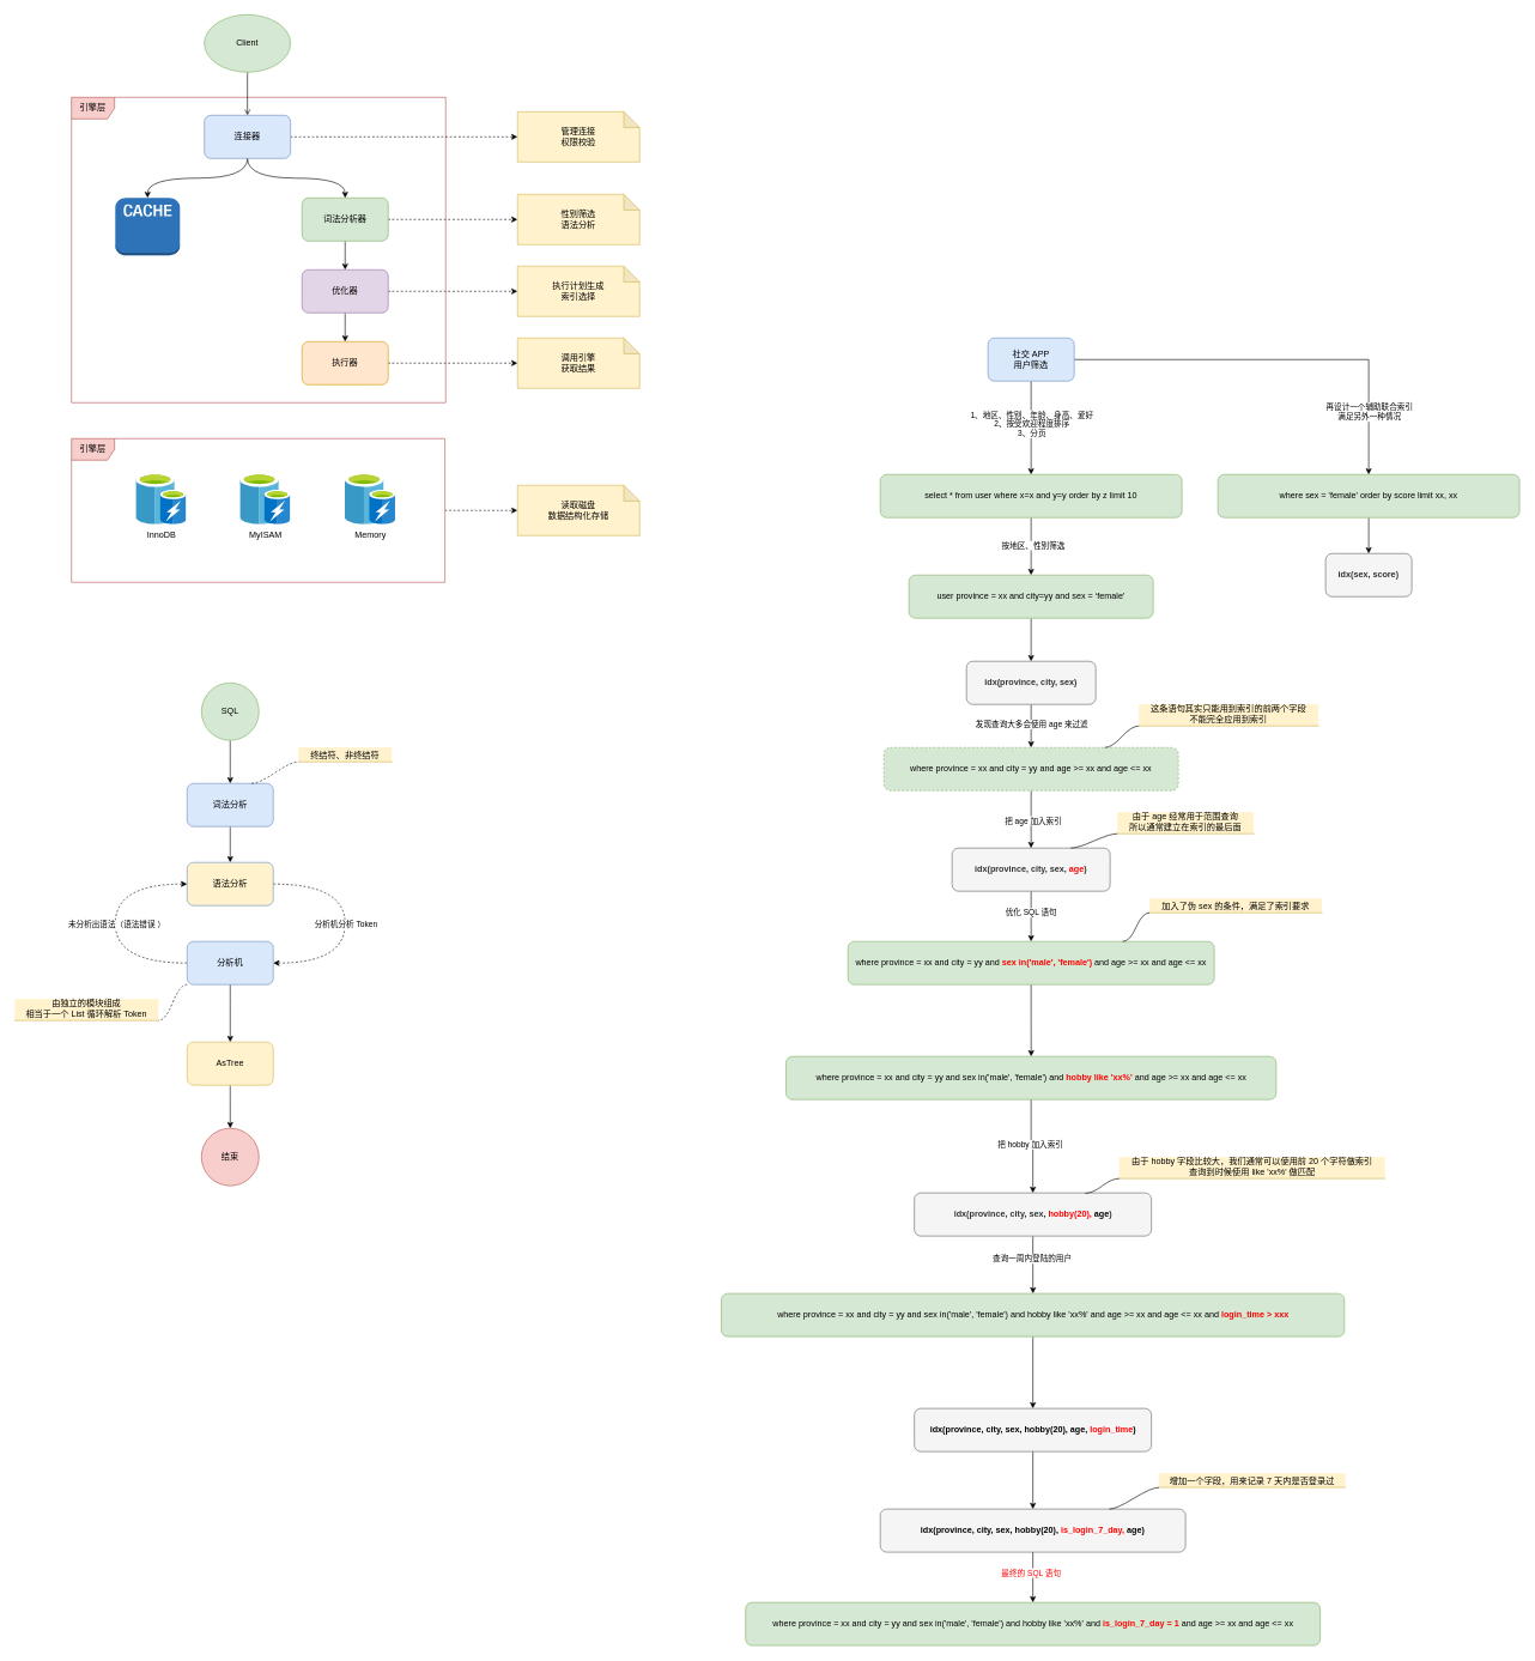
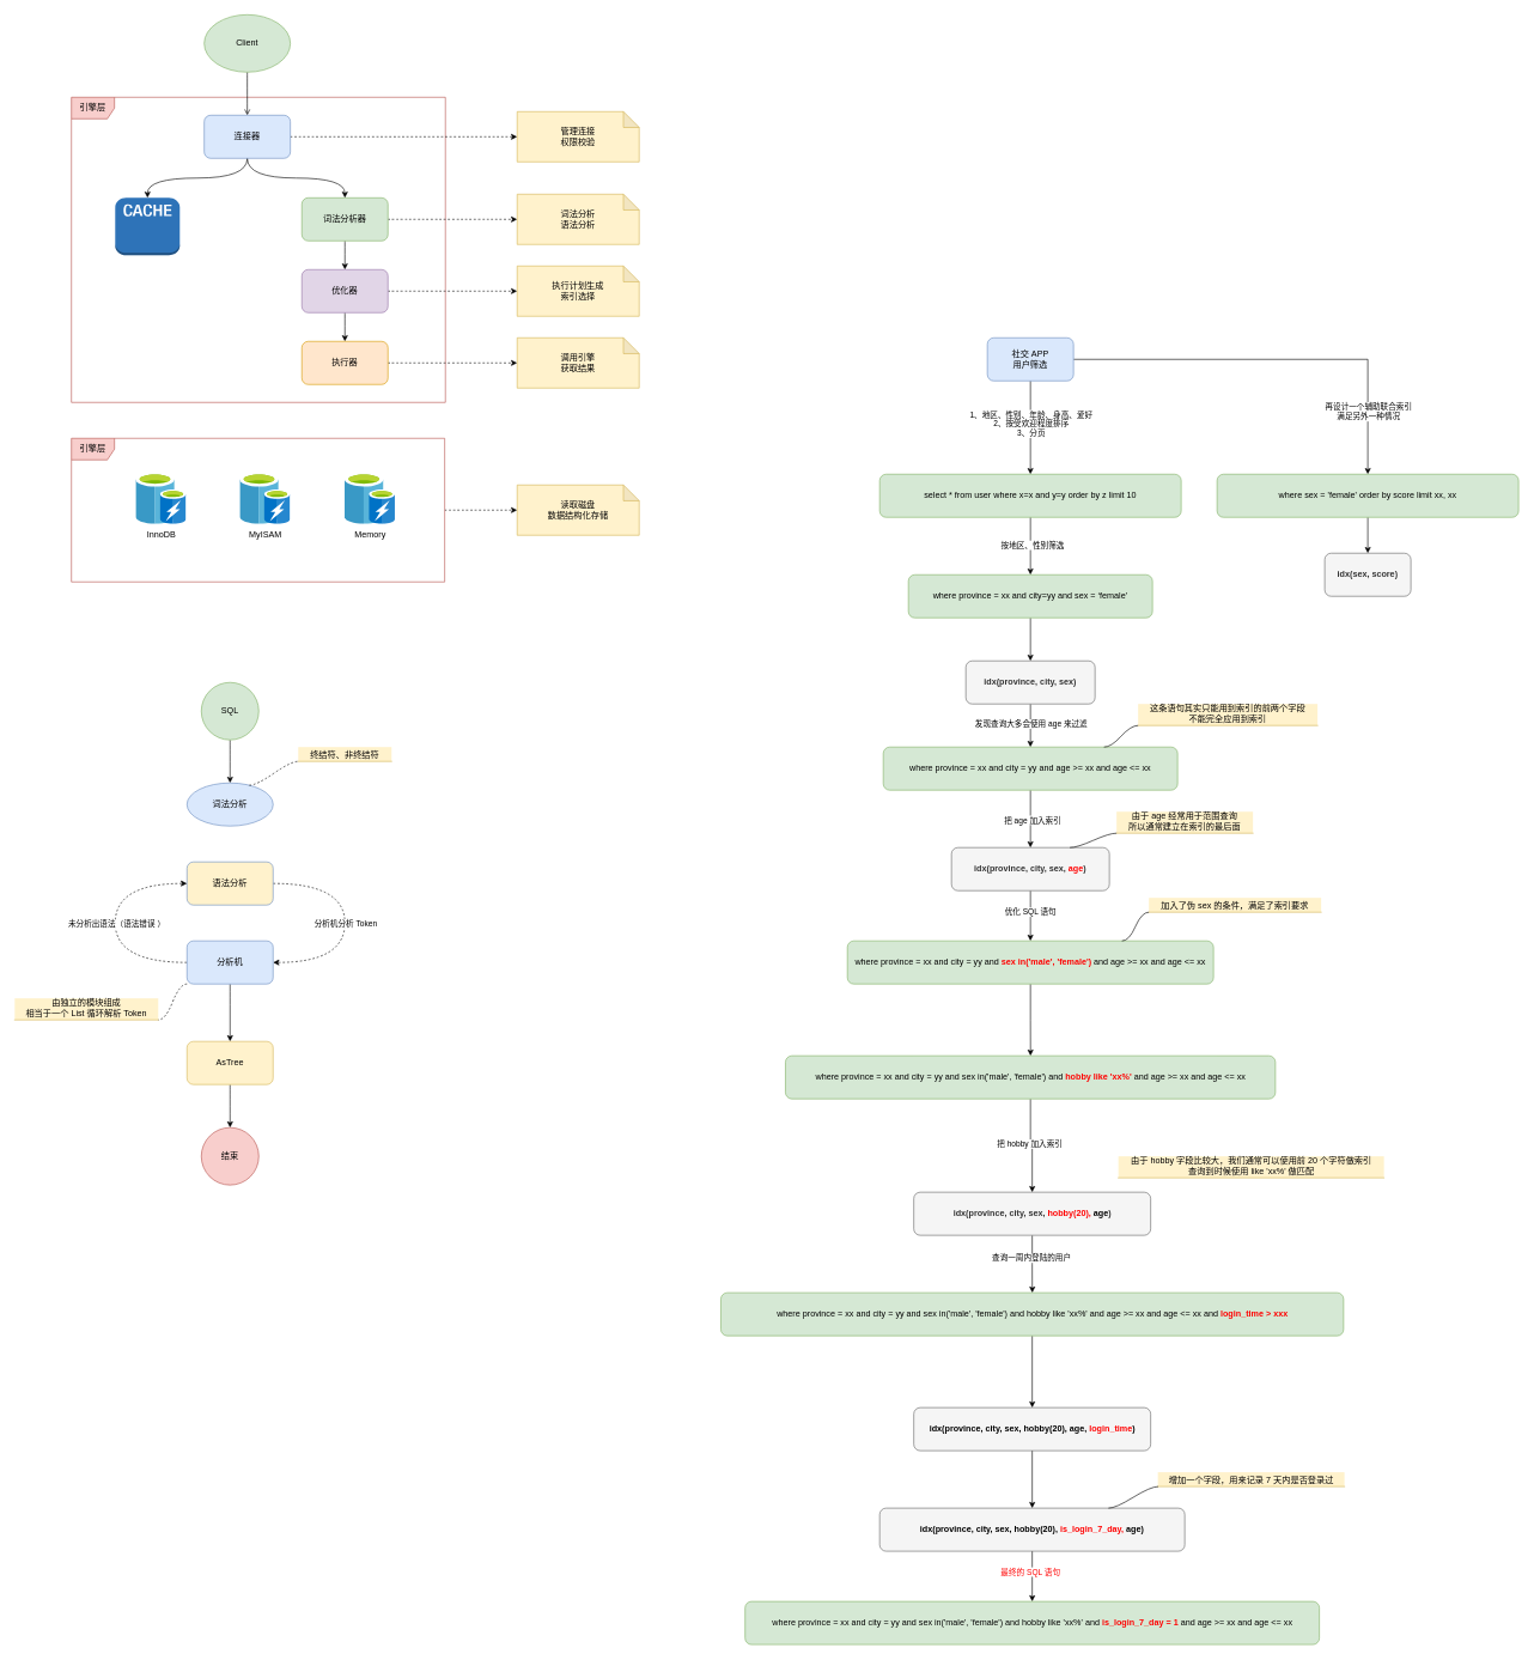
- <mxCell id="24" value="性别筛选&lt;br&gt;语法分析" style="shape=note;whiteSpace=wrap;html=1;backgroundOutline=1;darkOpacity=0.05;fillColor=#fff2cc;strokeColor=#d6b656;size=22;" parent="1" vertex="1"><mxGeometry x="720" y="270" width="170" height="70" as="geometry" /></mxCell>
+ <mxCell id="24" value="词法分析&lt;br&gt;语法分析" style="shape=note;whiteSpace=wrap;html=1;backgroundOutline=1;darkOpacity=0.05;fillColor=#fff2cc;strokeColor=#d6b656;size=22;" parent="1" vertex="1"><mxGeometry x="720" y="270" width="170" height="70" as="geometry" /></mxCell>
- <mxCell id="55" value="user province = xx and city=yy and sex = ‘female'" style="whiteSpace=wrap;html=1;rounded=1;fillColor=#d5e8d4;strokeColor=#82b366;" vertex="1" parent="1"><mxGeometry x="1265" y="800" width="340" height="60" as="geometry" /></mxCell>
+ <mxCell id="55" value="where province = xx and city=yy and sex = ‘female'" style="whiteSpace=wrap;html=1;rounded=1;fillColor=#d5e8d4;strokeColor=#82b366;" vertex="1" parent="1"><mxGeometry x="1265" y="800" width="340" height="60" as="geometry" /></mxCell>
- <mxCell id="64" value="where province = xx and city = yy and age &amp;gt;= xx and age &amp;lt;= xx" style="whiteSpace=wrap;html=1;rounded=1;fillColor=#d5e8d4;strokeColor=#82b366;dashed=1;" vertex="1" parent="1"><mxGeometry x="1230" y="1040" width="410" height="60" as="geometry" /></mxCell>
+ <mxCell id="64" value="where province = xx and city = yy and age &amp;gt;= xx and age &amp;lt;= xx" style="whiteSpace=wrap;html=1;rounded=1;fillColor=#d5e8d4;strokeColor=#82b366;" vertex="1" parent="1"><mxGeometry x="1230" y="1040" width="410" height="60" as="geometry" /></mxCell>
- <mxCell id="31" value="词法分析" style="rounded=1;whiteSpace=wrap;html=1;fillColor=#dae8fc;strokeColor=#6c8ebf;" parent="1" vertex="1"><mxGeometry x="260" y="1090" width="120" height="60" as="geometry" /></mxCell>
+ <mxCell id="31" value="词法分析" style="ellipse;whiteSpace=wrap;html=1;fillColor=#dae8fc;strokeColor=#6c8ebf;" parent="1" vertex="1"><mxGeometry x="260" y="1090" width="120" height="60" as="geometry" /></mxCell>
- <mxCell id="30" value="" style="edgeStyle=orthogonalEdgeStyle;curved=1;rounded=0;orthogonalLoop=1;jettySize=auto;html=1;" parent="1" source="31" target="34" edge="1"><mxGeometry relative="1" as="geometry" /></mxCell>
- <mxCell id="82" value="" style="edgeStyle=entityRelationEdgeStyle;startArrow=none;endArrow=none;segment=10;curved=1;rounded=0;fontColor=#000000;exitX=0.721;exitY=0.008;exitDx=0;exitDy=0;exitPerimeter=0;" edge="1" target="81" parent="1" source="80"><mxGeometry relative="1" as="geometry"><mxPoint x="1577.5" y="1650" as="sourcePoint" /></mxGeometry></mxCell>
